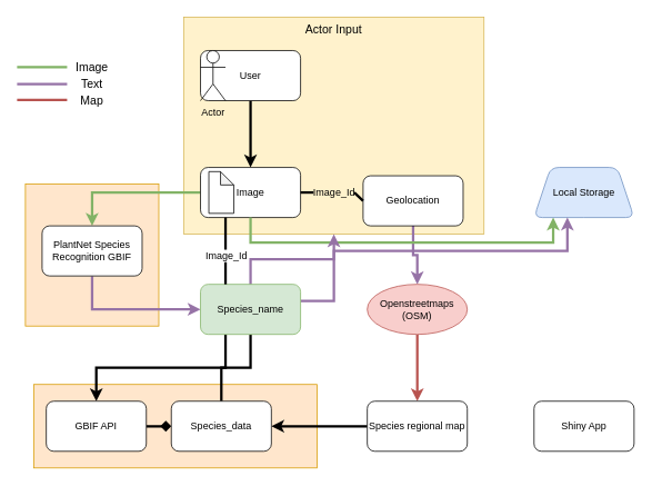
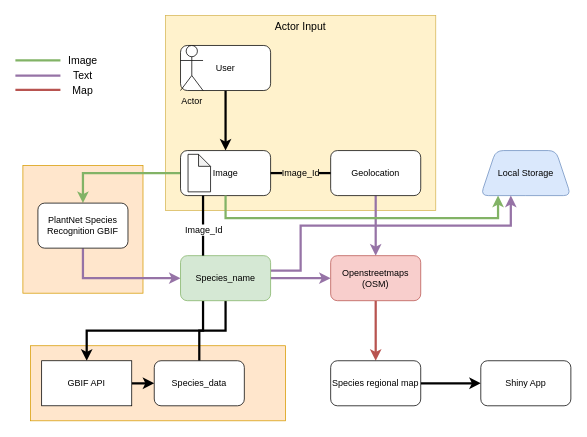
- <mxCell id="12" value="Geolocation" style="whiteSpace=wrap;html=1;rounded=1;" parent="1" vertex="1"><mxGeometry x="435" y="210" width="120" height="60" as="geometry" /></mxCell>
+ <mxCell id="12" value="Geolocation" style="whiteSpace=wrap;html=1;rounded=1;" parent="1" vertex="1"><mxGeometry x="440" y="200" width="120" height="60" as="geometry" /></mxCell>
- <mxCell id="18" style="edgeStyle=orthogonalEdgeStyle;rounded=0;orthogonalLoop=1;jettySize=auto;html=1;fillColor=#e1d5e7;strokeColor=#9673a6;strokeWidth=3;" parent="1" source="21" target="5" edge="1"><mxGeometry relative="1" as="geometry" /></mxCell>
+ <mxCell id="18" style="edgeStyle=orthogonalEdgeStyle;rounded=0;orthogonalLoop=1;jettySize=auto;html=1;fillColor=#e1d5e7;strokeColor=#9673a6;strokeWidth=3;" parent="1" source="21" target="16" edge="1"><mxGeometry relative="1" as="geometry" /></mxCell>
- <mxCell id="16" value="Openstreetmaps (OSM)" style="ellipse;whiteSpace=wrap;html=1;fillColor=#f8cecc;strokeColor=#b85450;" parent="1" vertex="1"><mxGeometry x="440" y="340" width="120" height="60" as="geometry" /></mxCell>
+ <mxCell id="16" value="Openstreetmaps (OSM)" style="whiteSpace=wrap;html=1;rounded=1;fillColor=#f8cecc;strokeColor=#b85450;" parent="1" vertex="1"><mxGeometry x="440" y="340" width="120" height="60" as="geometry" /></mxCell>
- <mxCell id="23" value="GBIF API" style="whiteSpace=wrap;html=1;rounded=1;" parent="1" vertex="1"><mxGeometry x="55" y="480" width="120" height="60" as="geometry" /></mxCell>
+ <mxCell id="23" value="GBIF API" style="whiteSpace=wrap;html=1;rounded=0;" parent="1" vertex="1"><mxGeometry x="55" y="480" width="120" height="60" as="geometry" /></mxCell>
- <mxCell id="22" value="" style="edgeStyle=orthogonalEdgeStyle;rounded=0;orthogonalLoop=1;jettySize=auto;html=1;startArrow=none;startFill=0;strokeWidth=3;fontSize=14;endArrow=diamond;" edge="1" parent="1" source="23" target="28"><mxGeometry relative="1" as="geometry" /></mxCell>
+ <mxCell id="22" value="" style="edgeStyle=orthogonalEdgeStyle;rounded=0;orthogonalLoop=1;jettySize=auto;html=1;startArrow=none;startFill=0;strokeWidth=3;fontSize=14;" edge="1" parent="1" source="23" target="28"><mxGeometry relative="1" as="geometry" /></mxCell>
- <mxCell id="24" value="" style="edgeStyle=orthogonalEdgeStyle;rounded=0;orthogonalLoop=1;jettySize=auto;html=1;startArrow=none;startFill=0;endArrow=classic;endFill=1;strokeWidth=3;fontSize=12;" edge="1" parent="1" source="25" target="28"><mxGeometry relative="1" as="geometry" /></mxCell>
+ <mxCell id="24" value="" style="edgeStyle=orthogonalEdgeStyle;rounded=0;orthogonalLoop=1;jettySize=auto;html=1;startArrow=none;startFill=0;endArrow=classic;endFill=1;strokeWidth=3;fontSize=12;" edge="1" parent="1" source="25" target="40"><mxGeometry relative="1" as="geometry" /></mxCell>
